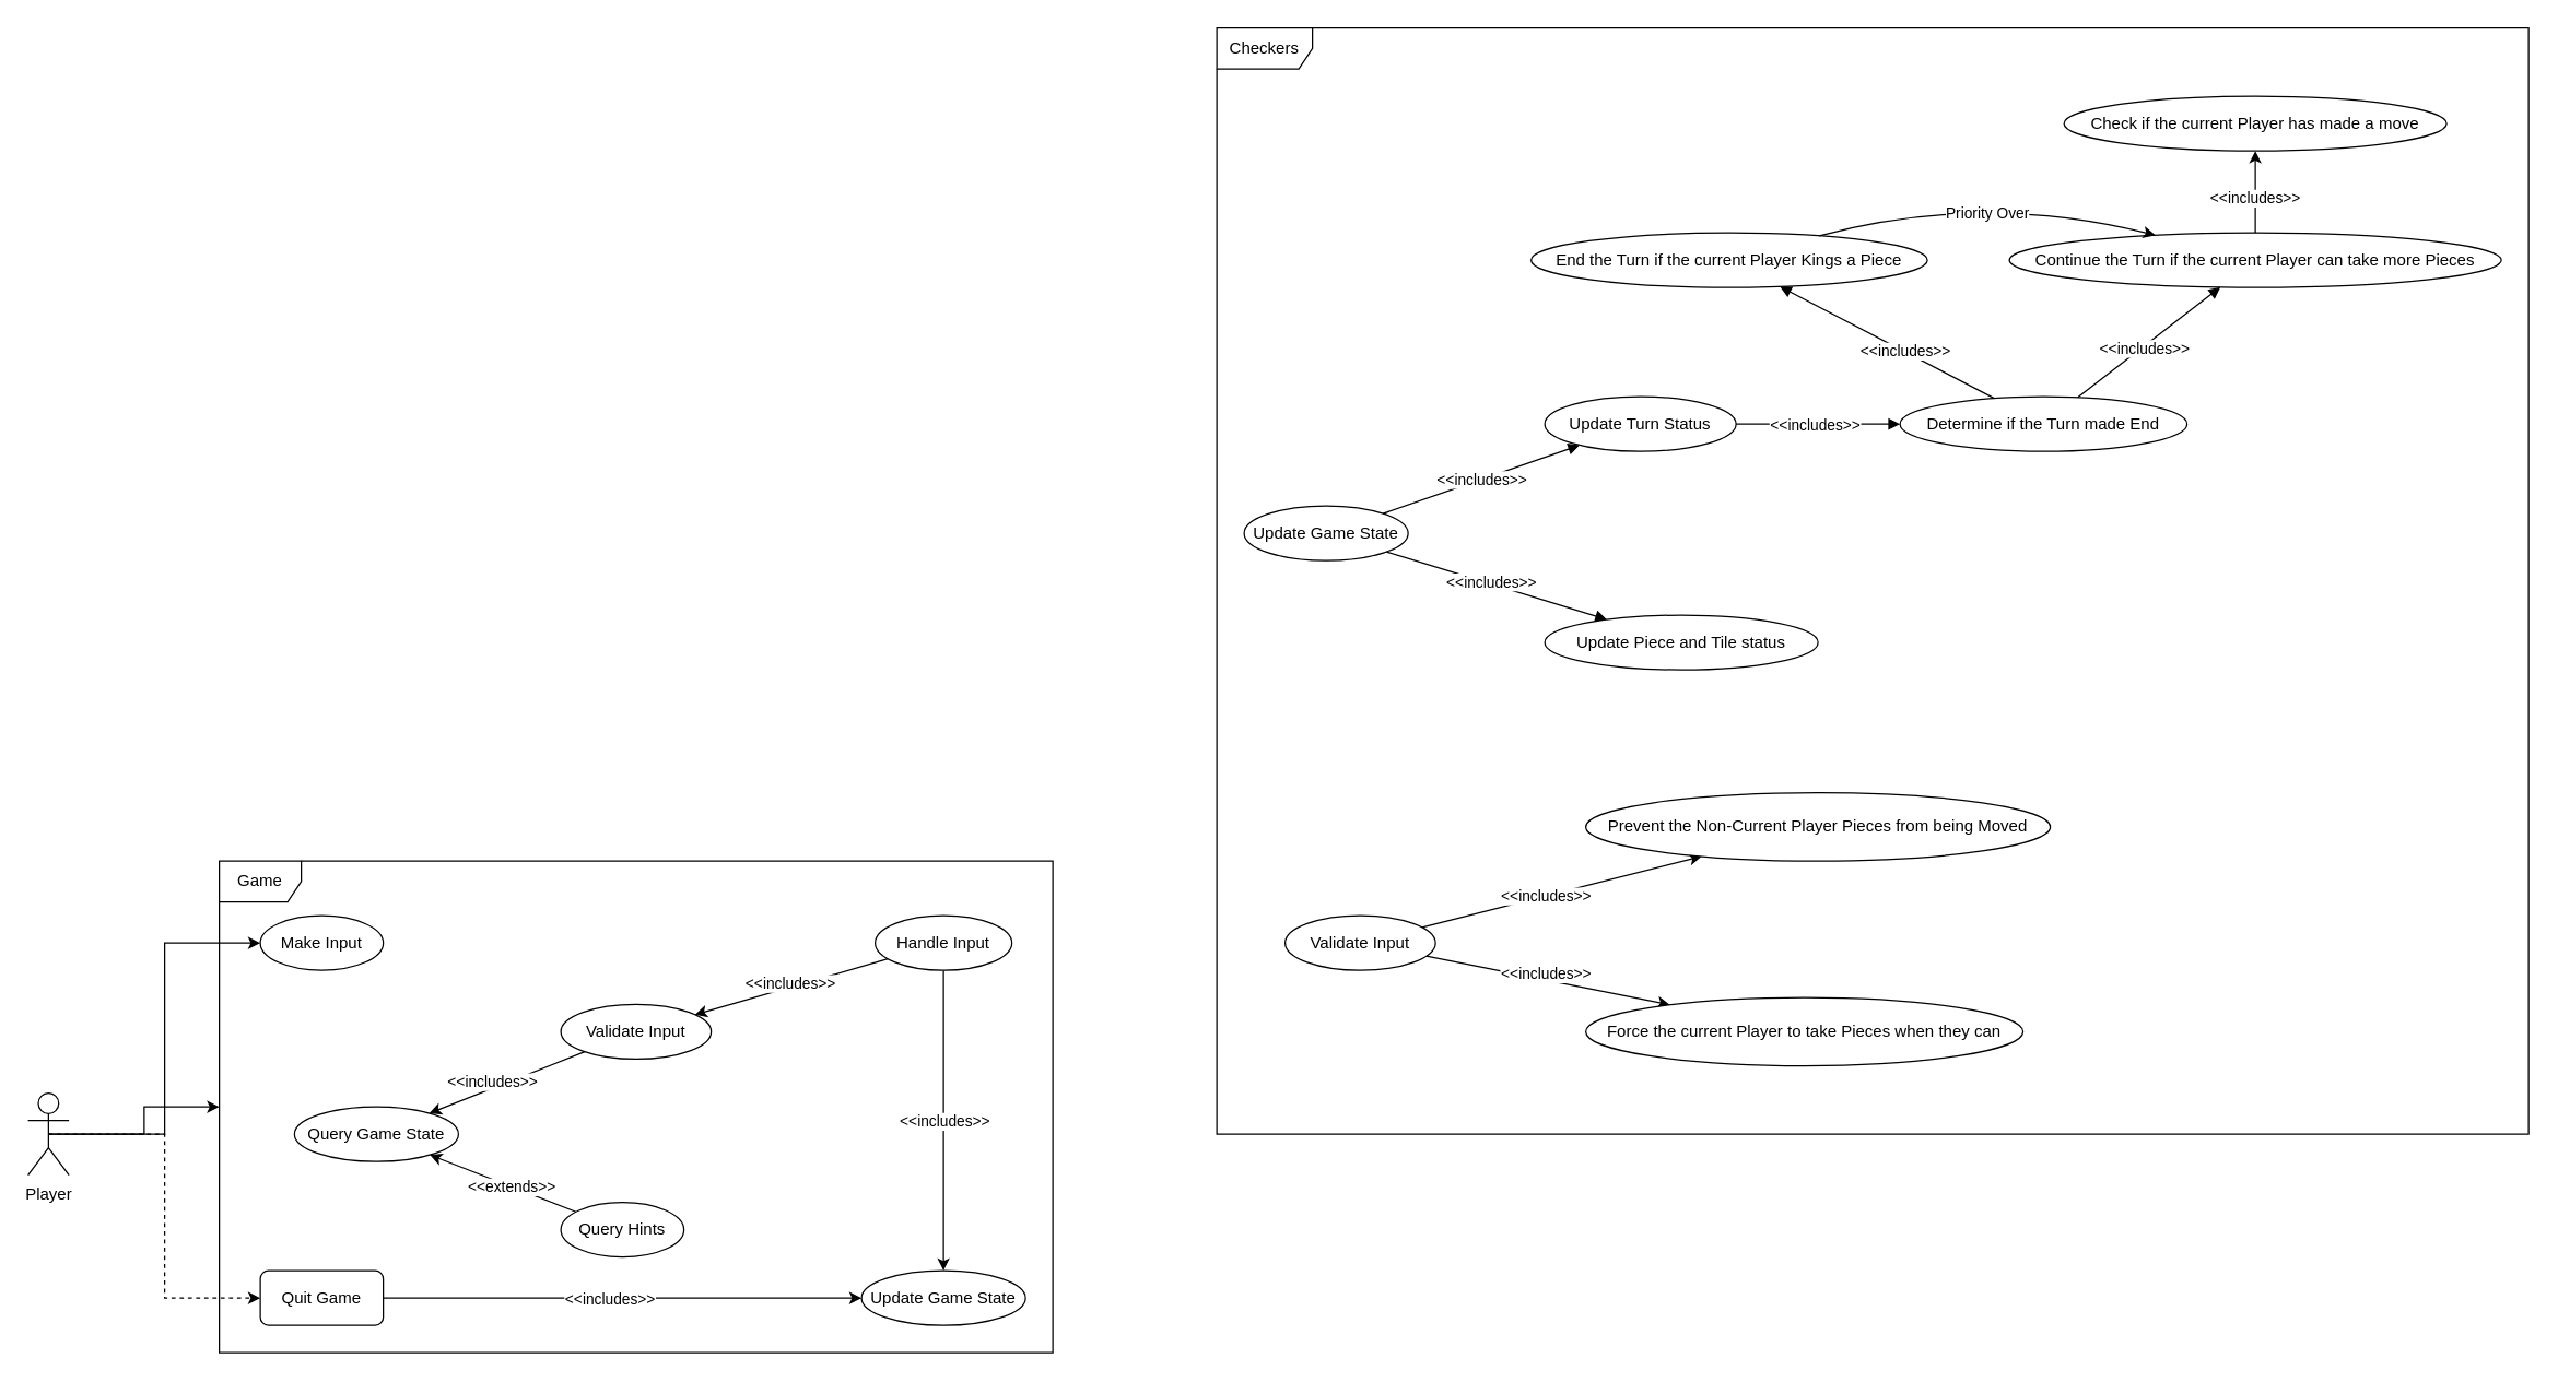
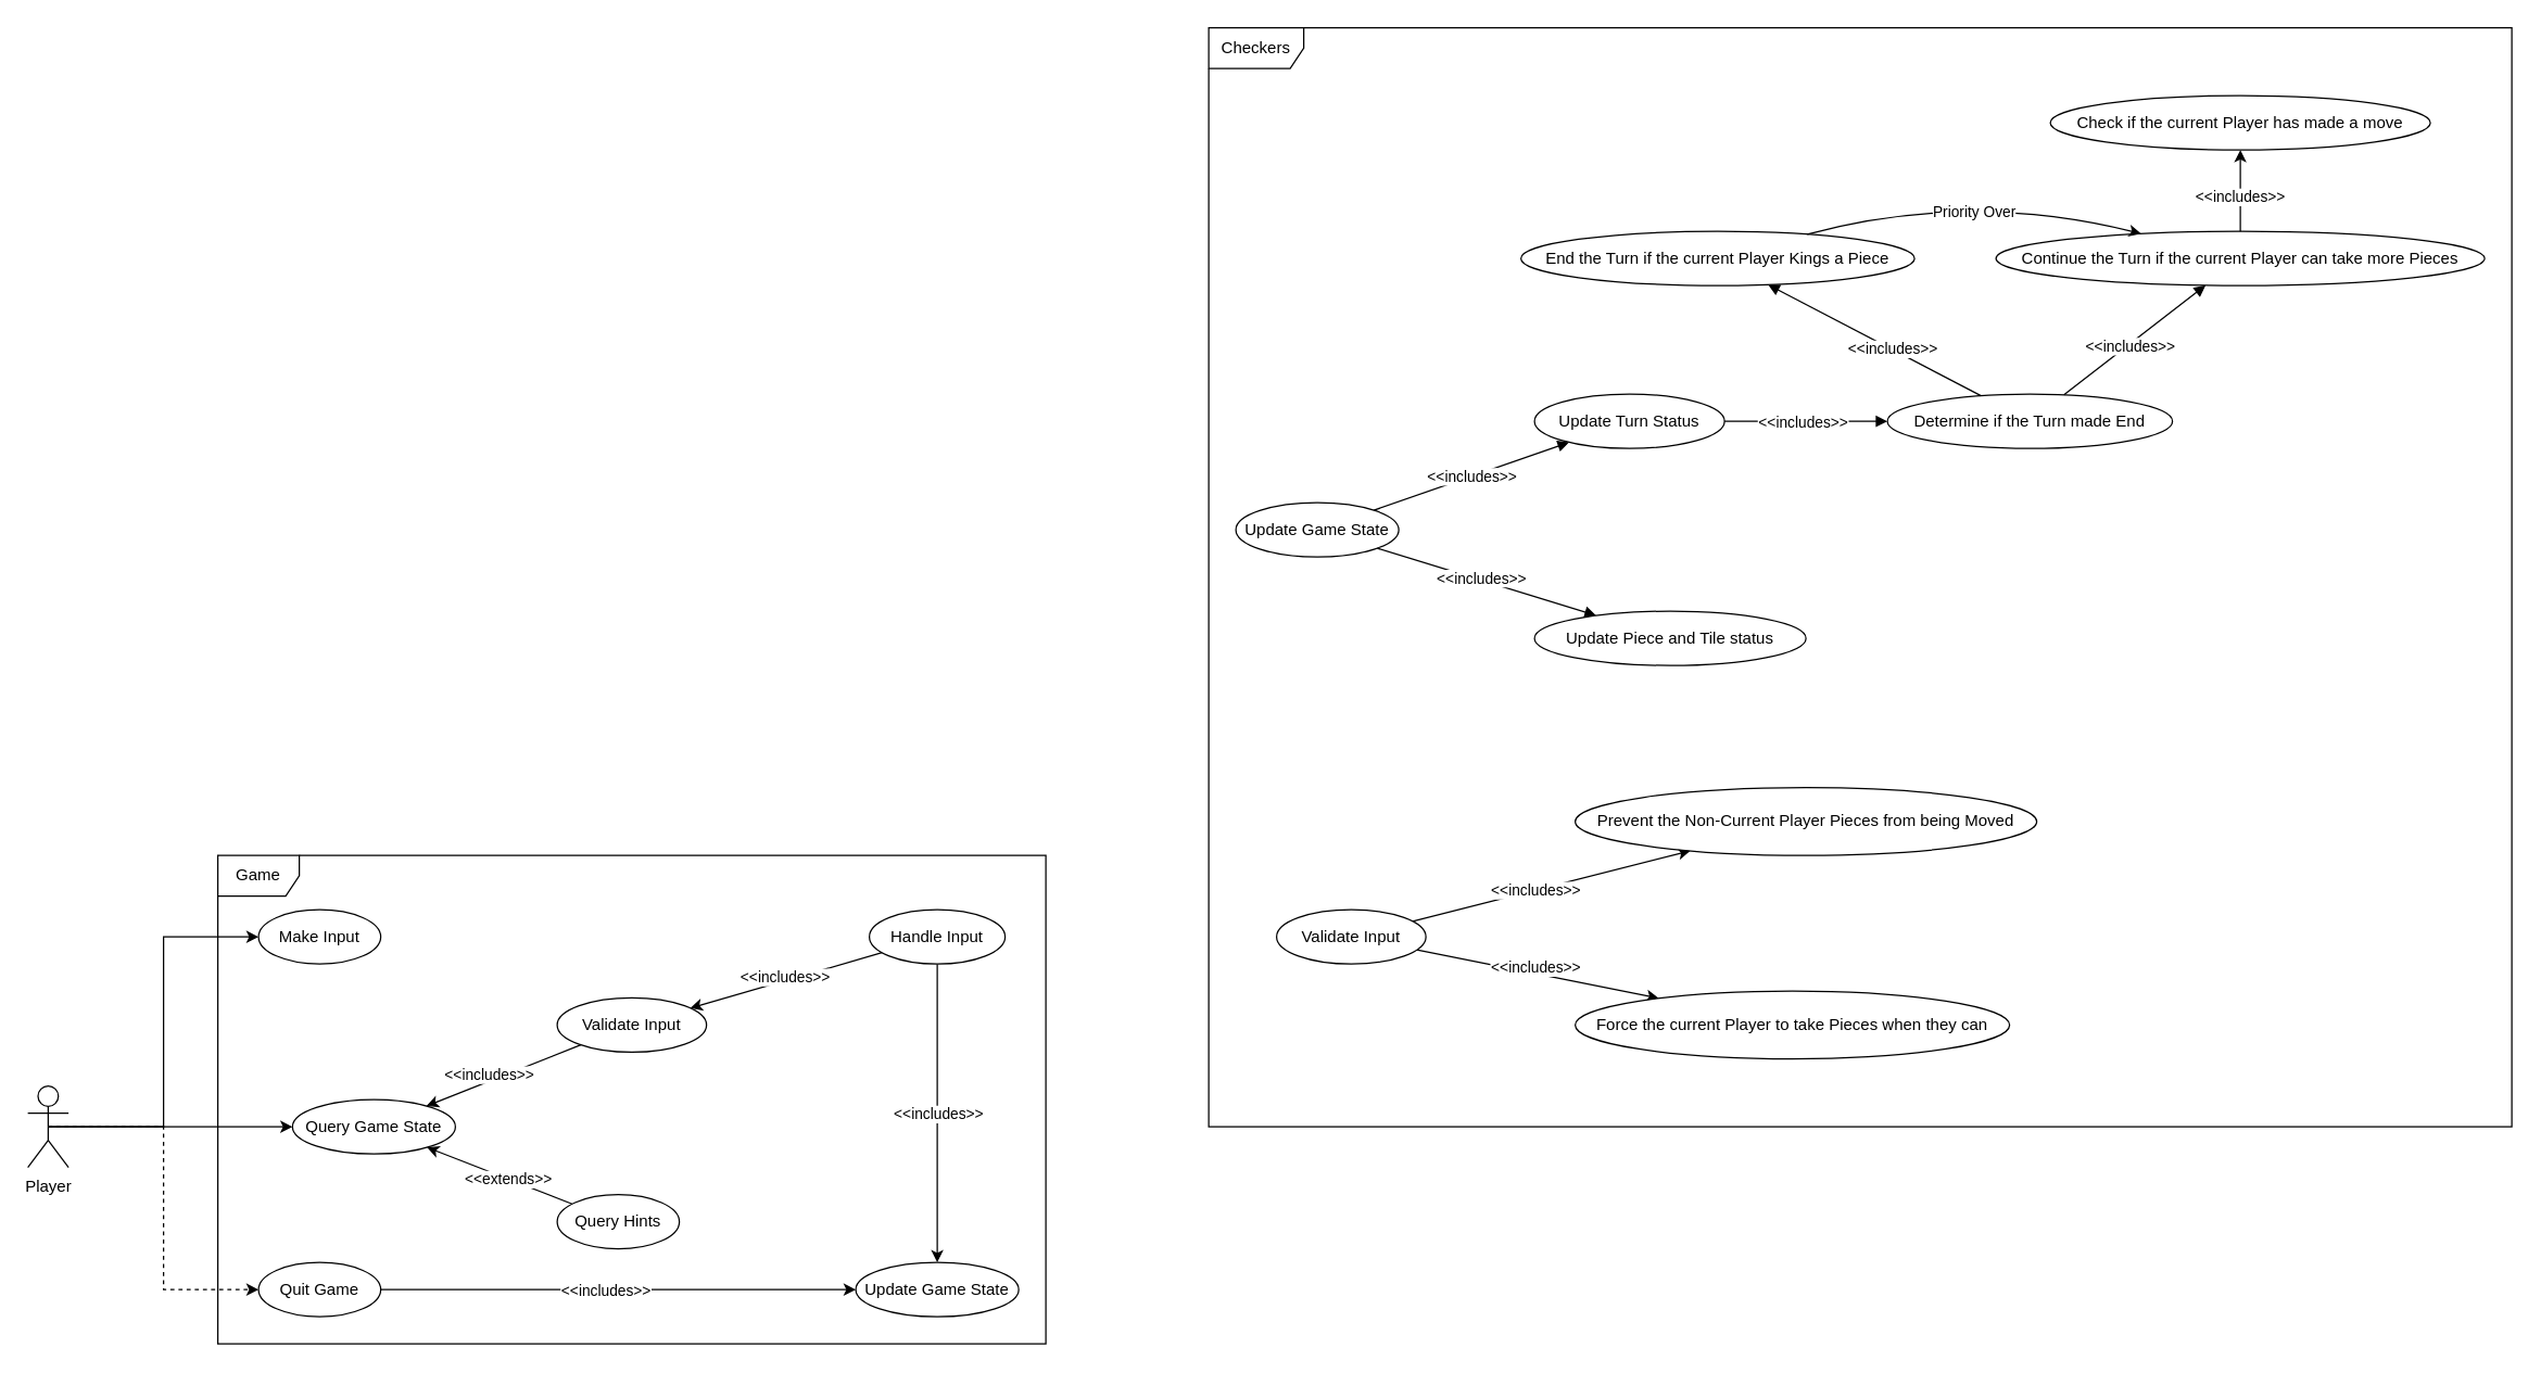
- <mxCell id="4" style="edgeStyle=orthogonalEdgeStyle;rounded=0;orthogonalLoop=1;jettySize=auto;html=1;exitX=0.5;exitY=0.5;exitDx=0;exitDy=0;exitPerimeter=0;" parent="1" source="6" target="2" edge="1"><mxGeometry relative="1" as="geometry" /></mxCell>
+ <mxCell id="4" style="edgeStyle=orthogonalEdgeStyle;rounded=0;orthogonalLoop=1;jettySize=auto;html=1;exitX=0.5;exitY=0.5;exitDx=0;exitDy=0;exitPerimeter=0;entryX=0;entryY=0.5;entryDx=0;entryDy=0;" parent="1" source="6" target="16" edge="1"><mxGeometry relative="1" as="geometry" /></mxCell>
- <mxCell id="19" value="Quit Game" style="whiteSpace=wrap;html=1;rounded=1;" parent="1" vertex="1"><mxGeometry x="190" y="930" width="90" height="40" as="geometry" /></mxCell>
+ <mxCell id="19" value="Quit Game" style="ellipse;whiteSpace=wrap;html=1;" parent="1" vertex="1"><mxGeometry x="190" y="930" width="90" height="40" as="geometry" /></mxCell>
